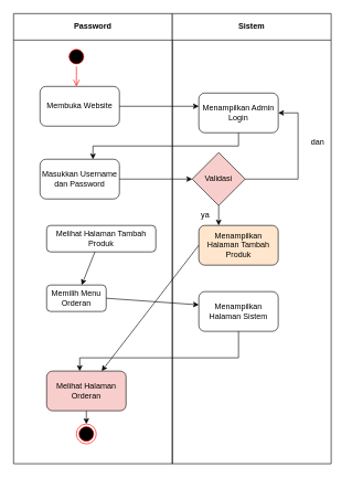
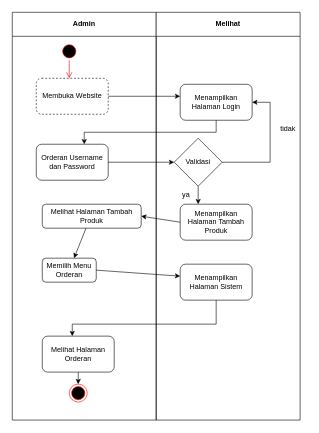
- <mxCell id="2" value="Password" style="swimlane;whiteSpace=wrap;html=1;startSize=40;" vertex="1" parent="1"><mxGeometry x="20" y="20" width="240" height="680" as="geometry" /></mxCell>
+ <mxCell id="2" value="Admin" style="swimlane;whiteSpace=wrap;html=1;startSize=40;" vertex="1" parent="1"><mxGeometry x="20" y="20" width="240" height="680" as="geometry" /></mxCell>
- <mxCell id="12" value="Sistem" style="swimlane;whiteSpace=wrap;html=1;startSize=40;" vertex="1" parent="1"><mxGeometry x="260" y="20" width="240" height="680" as="geometry" /></mxCell>
+ <mxCell id="12" value="Melihat" style="swimlane;whiteSpace=wrap;html=1;startSize=40;" vertex="1" parent="1"><mxGeometry x="260" y="20" width="240" height="680" as="geometry" /></mxCell>
- <mxCell id="5" value="Membuka Website" style="rounded=1;whiteSpace=wrap;html=1;" vertex="1" parent="2"><mxGeometry x="40" y="110" width="120" height="60" as="geometry" /></mxCell>
+ <mxCell id="5" value="Membuka Website" style="rounded=1;whiteSpace=wrap;html=1;dashed=1;" vertex="1" parent="2"><mxGeometry x="40" y="110" width="120" height="60" as="geometry" /></mxCell>
- <mxCell id="13" value="Menampilkan Admin Login" style="rounded=1;whiteSpace=wrap;html=1;" vertex="1" parent="12"><mxGeometry x="40" y="120" width="120" height="60" as="geometry" /></mxCell>
+ <mxCell id="13" value="Menampilkan Halaman Login" style="rounded=1;whiteSpace=wrap;html=1;" vertex="1" parent="12"><mxGeometry x="40" y="120" width="120" height="60" as="geometry" /></mxCell>
- <mxCell id="18" value="dan" style="text;html=1;align=center;verticalAlign=middle;whiteSpace=wrap;rounded=0;" vertex="1" parent="12"><mxGeometry x="190" y="180" width="60" height="30" as="geometry" /></mxCell>
+ <mxCell id="18" value="tidak" style="text;html=1;align=center;verticalAlign=middle;whiteSpace=wrap;rounded=0;" vertex="1" parent="12"><mxGeometry x="190" y="180" width="60" height="30" as="geometry" /></mxCell>
- <mxCell id="6" value="Masukkan Username dan Password" style="rounded=1;whiteSpace=wrap;html=1;" vertex="1" parent="2"><mxGeometry x="40" y="220" width="120" height="60" as="geometry" /></mxCell>
+ <mxCell id="6" value="Orderan Username dan Password" style="rounded=1;whiteSpace=wrap;html=1;" vertex="1" parent="2"><mxGeometry x="40" y="220" width="120" height="60" as="geometry" /></mxCell>
- <mxCell id="14" value="Validasi" style="rhombus;whiteSpace=wrap;html=1;fillColor=#f8cecc;" vertex="1" parent="12"><mxGeometry x="30" y="210" width="80" height="80" as="geometry" /></mxCell>
+ <mxCell id="14" value="Validasi" style="rhombus;whiteSpace=wrap;html=1;" vertex="1" parent="12"><mxGeometry x="30" y="210" width="80" height="80" as="geometry" /></mxCell>
- <mxCell id="16" value="Menampilkan Halaman Tambah Produk" style="rounded=1;whiteSpace=wrap;html=1;fillColor=#ffe6cc;" vertex="1" parent="12"><mxGeometry x="40" y="320" width="120" height="60" as="geometry" /></mxCell>
+ <mxCell id="16" value="Menampilkan Halaman Tambah Produk" style="rounded=1;whiteSpace=wrap;html=1;" vertex="1" parent="12"><mxGeometry x="40" y="320" width="120" height="60" as="geometry" /></mxCell>
- <mxCell id="24" value="" style="endArrow=classic;html=1;rounded=0;exitX=0;exitY=0.5;exitDx=0;exitDy=0;" edge="1" parent="1" source="16" target="10"><mxGeometry width="50" height="50" relative="1" as="geometry"><mxPoint x="290" y="580" as="sourcePoint" /><mxPoint x="190" y="570" as="targetPoint" /></mxGeometry></mxCell>
+ <mxCell id="24" value="" style="endArrow=classic;html=1;rounded=0;exitX=0;exitY=0.5;exitDx=0;exitDy=0;entryX=1;entryY=0.5;entryDx=0;entryDy=0;" edge="1" parent="1" source="16" target="7"><mxGeometry width="50" height="50" relative="1" as="geometry"><mxPoint x="290" y="580" as="sourcePoint" /><mxPoint x="190" y="570" as="targetPoint" /></mxGeometry></mxCell>
- <mxCell id="10" value="Melihat Halaman Orderan" style="rounded=1;whiteSpace=wrap;html=1;fillColor=#f8cecc;" vertex="1" parent="2"><mxGeometry x="50" y="540" width="120" height="60" as="geometry" /></mxCell>
+ <mxCell id="10" value="Melihat Halaman Orderan" style="rounded=1;whiteSpace=wrap;html=1;" vertex="1" parent="2"><mxGeometry x="50" y="540" width="120" height="60" as="geometry" /></mxCell>
